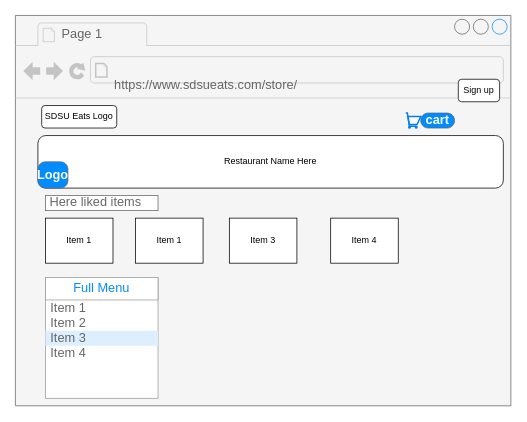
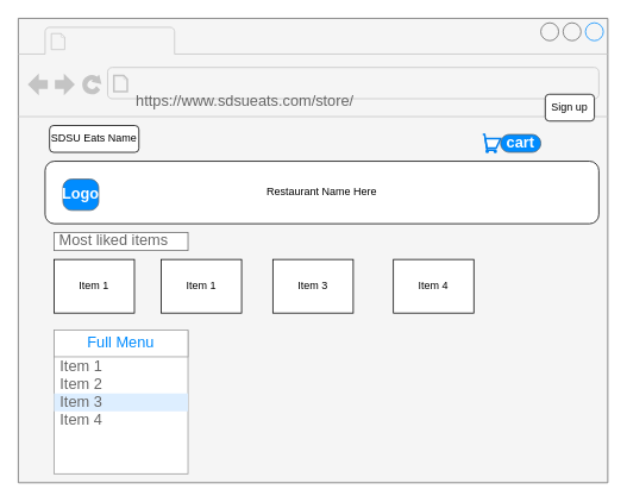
- <mxCell id="3" value="Page 1" style="strokeWidth=1;shadow=0;dashed=0;align=center;html=1;shape=mxgraph.mockup.containers.anchor;fontSize=17;fontColor=#666666;align=left;whiteSpace=wrap;" parent="2" vertex="1"><mxGeometry x="60" y="12" width="110" height="26" as="geometry" /></mxCell>
- <mxCell id="18" value="SDSU Eats Logo" style="rounded=1;whiteSpace=wrap;html=1;" parent="2" vertex="1"><mxGeometry x="35" y="120" width="100" height="30" as="geometry" /></mxCell>
+ <mxCell id="18" value="SDSU Eats Name" style="rounded=1;whiteSpace=wrap;html=1;" parent="2" vertex="1"><mxGeometry x="35" y="120" width="100" height="30" as="geometry" /></mxCell>
- <mxCell id="6" value="Logo" style="strokeWidth=1;shadow=0;dashed=0;align=center;html=1;shape=mxgraph.mockup.buttons.button;strokeColor=#666666;fontColor=#ffffff;mainText=;buttonStyle=round;fontSize=17;fontStyle=1;fillColor=#008cff;whiteSpace=wrap;" parent="2" vertex="1"><mxGeometry x="30" y="195" width="40" height="35" as="geometry" /></mxCell>
+ <mxCell id="6" value="Logo" style="strokeWidth=1;shadow=0;dashed=0;align=center;html=1;shape=mxgraph.mockup.buttons.button;strokeColor=#666666;fontColor=#ffffff;mainText=;buttonStyle=round;fontSize=17;fontStyle=1;fillColor=#008cff;whiteSpace=wrap;" parent="2" vertex="1"><mxGeometry x="50" y="180" width="40" height="35" as="geometry" /></mxCell>
- <mxCell id="7" value="Here liked items&amp;nbsp;" style="strokeWidth=1;shadow=0;dashed=0;align=center;html=1;shape=mxgraph.mockup.text.textBox;fontColor=#666666;align=left;fontSize=17;spacingLeft=4;spacingTop=-3;whiteSpace=wrap;strokeColor=#666666;mainText=" parent="2" vertex="1"><mxGeometry x="40" y="240" width="150" height="20" as="geometry" /></mxCell>
+ <mxCell id="7" value="Most liked items&amp;nbsp;" style="strokeWidth=1;shadow=0;dashed=0;align=center;html=1;shape=mxgraph.mockup.text.textBox;fontColor=#666666;align=left;fontSize=17;spacingLeft=4;spacingTop=-3;whiteSpace=wrap;strokeColor=#666666;mainText=" parent="2" vertex="1"><mxGeometry x="40" y="240" width="150" height="20" as="geometry" /></mxCell>
